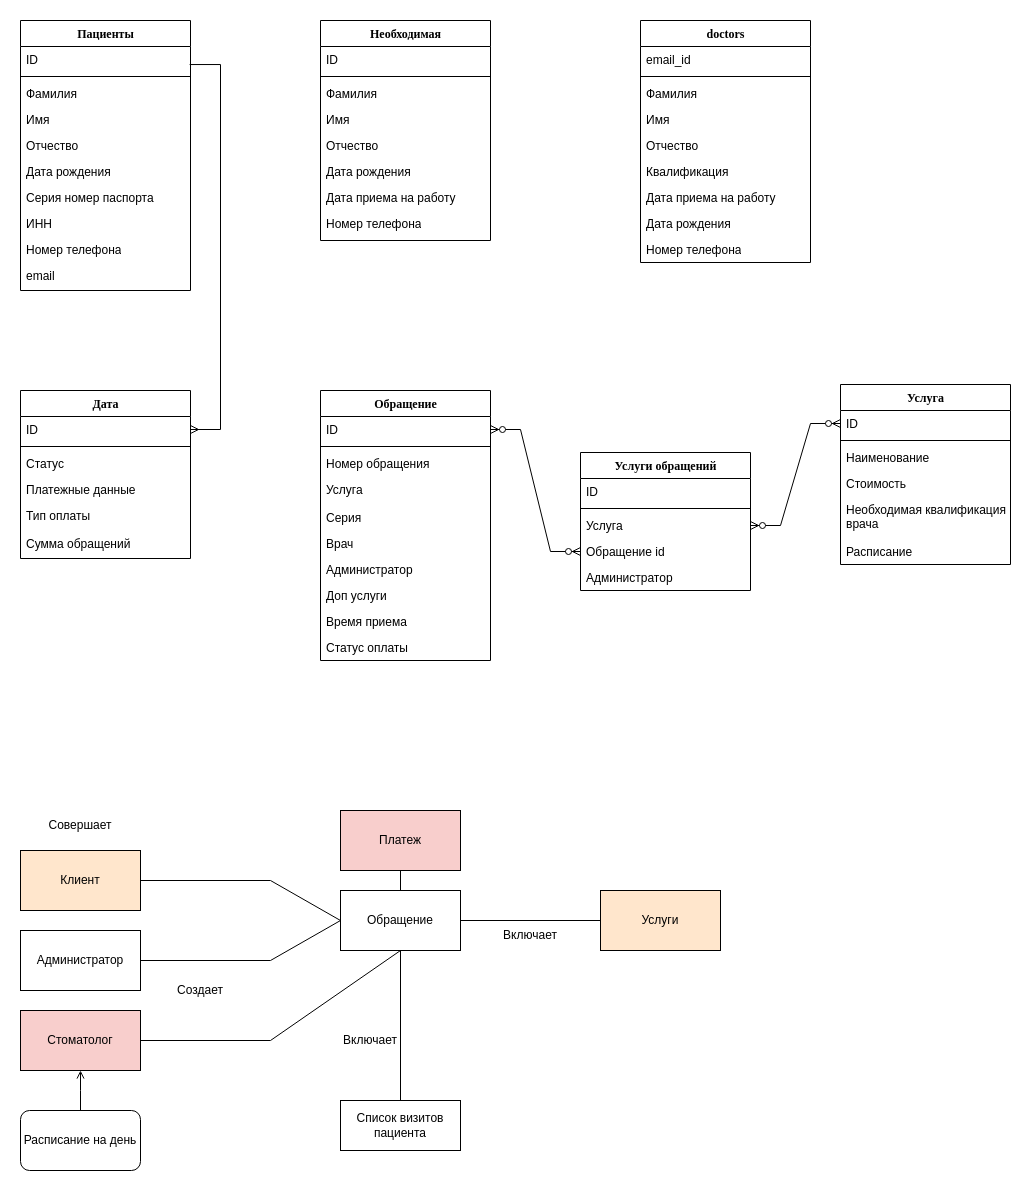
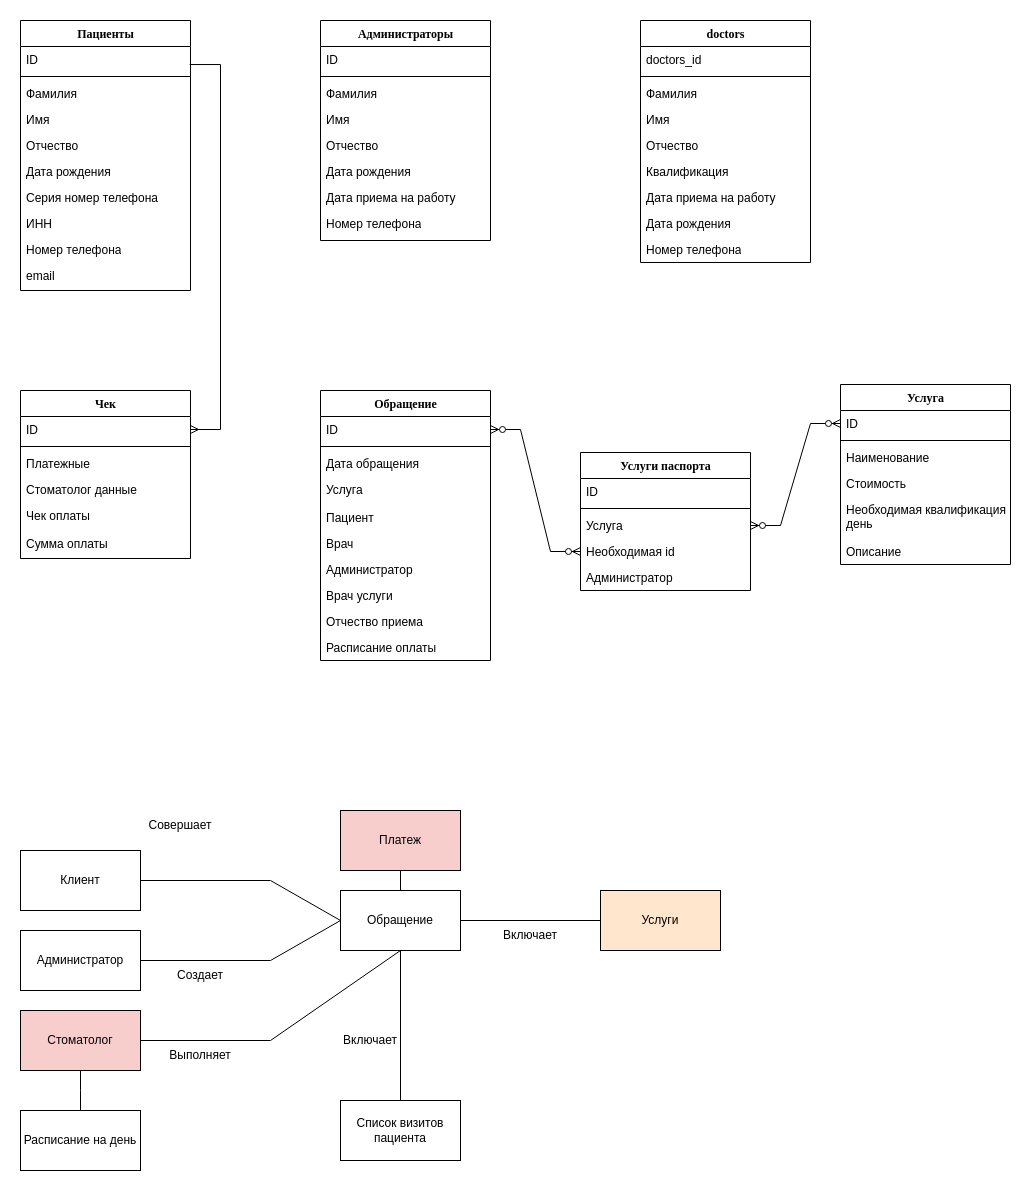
- <mxCell id="61" value="Необходимая" style="swimlane;html=1;fontStyle=1;align=center;verticalAlign=top;childLayout=stackLayout;horizontal=1;startSize=26;horizontalStack=0;resizeParent=1;resizeLast=0;collapsible=1;marginBottom=0;swimlaneFillColor=#ffffff;rounded=0;shadow=0;comic=0;labelBackgroundColor=none;strokeWidth=1;fillColor=none;fontFamily=Verdana;fontSize=12" vertex="1" parent="1"><mxGeometry x="320" y="20" width="170" height="220" as="geometry" /></mxCell>
+ <mxCell id="61" value="Администраторы" style="swimlane;html=1;fontStyle=1;align=center;verticalAlign=top;childLayout=stackLayout;horizontal=1;startSize=26;horizontalStack=0;resizeParent=1;resizeLast=0;collapsible=1;marginBottom=0;swimlaneFillColor=#ffffff;rounded=0;shadow=0;comic=0;labelBackgroundColor=none;strokeWidth=1;fillColor=none;fontFamily=Verdana;fontSize=12" vertex="1" parent="1"><mxGeometry x="320" y="20" width="170" height="220" as="geometry" /></mxCell>
- <mxCell id="3" value="email_id" style="text;html=1;strokeColor=none;fillColor=none;align=left;verticalAlign=top;spacingLeft=4;spacingRight=4;whiteSpace=wrap;overflow=hidden;rotatable=0;points=[[0,0.5],[1,0.5]];portConstraint=eastwest;" vertex="1" parent="2"><mxGeometry y="26" width="170" height="26" as="geometry" /></mxCell>
+ <mxCell id="3" value="doctors_id" style="text;html=1;strokeColor=none;fillColor=none;align=left;verticalAlign=top;spacingLeft=4;spacingRight=4;whiteSpace=wrap;overflow=hidden;rotatable=0;points=[[0,0.5],[1,0.5]];portConstraint=eastwest;" vertex="1" parent="2"><mxGeometry y="26" width="170" height="26" as="geometry" /></mxCell>
- <mxCell id="19" value="Серия номер паспорта" style="text;html=1;strokeColor=none;fillColor=none;align=left;verticalAlign=top;spacingLeft=4;spacingRight=4;whiteSpace=wrap;overflow=hidden;rotatable=0;points=[[0,0.5],[1,0.5]];portConstraint=eastwest;" parent="12" vertex="1"><mxGeometry y="164" width="170" height="26" as="geometry" /></mxCell>
+ <mxCell id="19" value="Серия номер телефона" style="text;html=1;strokeColor=none;fillColor=none;align=left;verticalAlign=top;spacingLeft=4;spacingRight=4;whiteSpace=wrap;overflow=hidden;rotatable=0;points=[[0,0.5],[1,0.5]];portConstraint=eastwest;" parent="12" vertex="1"><mxGeometry y="164" width="170" height="26" as="geometry" /></mxCell>
- <mxCell id="70" value="Дата" style="swimlane;html=1;fontStyle=1;align=center;verticalAlign=top;childLayout=stackLayout;horizontal=1;startSize=26;horizontalStack=0;resizeParent=1;resizeLast=0;collapsible=1;marginBottom=0;swimlaneFillColor=#ffffff;rounded=0;shadow=0;comic=0;labelBackgroundColor=none;strokeWidth=1;fillColor=none;fontFamily=Verdana;fontSize=12" vertex="1" parent="1"><mxGeometry x="20" y="390" width="170" height="168" as="geometry" /></mxCell>
+ <mxCell id="70" value="Чек" style="swimlane;html=1;fontStyle=1;align=center;verticalAlign=top;childLayout=stackLayout;horizontal=1;startSize=26;horizontalStack=0;resizeParent=1;resizeLast=0;collapsible=1;marginBottom=0;swimlaneFillColor=#ffffff;rounded=0;shadow=0;comic=0;labelBackgroundColor=none;strokeWidth=1;fillColor=none;fontFamily=Verdana;fontSize=12" vertex="1" parent="1"><mxGeometry x="20" y="390" width="170" height="168" as="geometry" /></mxCell>
- <mxCell id="73" value="Статус" style="text;html=1;strokeColor=none;fillColor=none;align=left;verticalAlign=top;spacingLeft=4;spacingRight=4;whiteSpace=wrap;overflow=hidden;rotatable=0;points=[[0,0.5],[1,0.5]];portConstraint=eastwest;" vertex="1" parent="70"><mxGeometry y="60" width="170" height="26" as="geometry" /></mxCell>
+ <mxCell id="73" value="Платежные" style="text;html=1;strokeColor=none;fillColor=none;align=left;verticalAlign=top;spacingLeft=4;spacingRight=4;whiteSpace=wrap;overflow=hidden;rotatable=0;points=[[0,0.5],[1,0.5]];portConstraint=eastwest;" vertex="1" parent="70"><mxGeometry y="60" width="170" height="26" as="geometry" /></mxCell>
- <mxCell id="33" value="Номер обращения" style="text;html=1;strokeColor=none;fillColor=none;align=left;verticalAlign=top;spacingLeft=4;spacingRight=4;whiteSpace=wrap;overflow=hidden;rotatable=0;points=[[0,0.5],[1,0.5]];portConstraint=eastwest;" vertex="1" parent="30"><mxGeometry y="60" width="170" height="26" as="geometry" /></mxCell>
+ <mxCell id="33" value="Дата обращения" style="text;html=1;strokeColor=none;fillColor=none;align=left;verticalAlign=top;spacingLeft=4;spacingRight=4;whiteSpace=wrap;overflow=hidden;rotatable=0;points=[[0,0.5],[1,0.5]];portConstraint=eastwest;" vertex="1" parent="30"><mxGeometry y="60" width="170" height="26" as="geometry" /></mxCell>
- <mxCell id="77" value="Услуги обращений" style="swimlane;html=1;fontStyle=1;align=center;verticalAlign=top;childLayout=stackLayout;horizontal=1;startSize=26;horizontalStack=0;resizeParent=1;resizeLast=0;collapsible=1;marginBottom=0;swimlaneFillColor=#ffffff;rounded=0;shadow=0;comic=0;labelBackgroundColor=none;strokeWidth=1;fillColor=none;fontFamily=Verdana;fontSize=12" vertex="1" parent="1"><mxGeometry x="580" y="452" width="170" height="138" as="geometry" /></mxCell>
+ <mxCell id="77" value="Услуги паспорта" style="swimlane;html=1;fontStyle=1;align=center;verticalAlign=top;childLayout=stackLayout;horizontal=1;startSize=26;horizontalStack=0;resizeParent=1;resizeLast=0;collapsible=1;marginBottom=0;swimlaneFillColor=#ffffff;rounded=0;shadow=0;comic=0;labelBackgroundColor=none;strokeWidth=1;fillColor=none;fontFamily=Verdana;fontSize=12" vertex="1" parent="1"><mxGeometry x="580" y="452" width="170" height="138" as="geometry" /></mxCell>
- <mxCell id="74" value="Платежные данные" style="text;html=1;strokeColor=none;fillColor=none;align=left;verticalAlign=top;spacingLeft=4;spacingRight=4;whiteSpace=wrap;overflow=hidden;rotatable=0;points=[[0,0.5],[1,0.5]];portConstraint=eastwest;" vertex="1" parent="70"><mxGeometry y="86" width="170" height="26" as="geometry" /></mxCell>
+ <mxCell id="74" value="Стоматолог данные" style="text;html=1;strokeColor=none;fillColor=none;align=left;verticalAlign=top;spacingLeft=4;spacingRight=4;whiteSpace=wrap;overflow=hidden;rotatable=0;points=[[0,0.5],[1,0.5]];portConstraint=eastwest;" vertex="1" parent="70"><mxGeometry y="86" width="170" height="26" as="geometry" /></mxCell>
- <mxCell id="75" value="Тип оплаты" style="text;html=1;strokeColor=none;fillColor=none;align=left;verticalAlign=top;spacingLeft=4;spacingRight=4;whiteSpace=wrap;overflow=hidden;rotatable=0;points=[[0,0.5],[1,0.5]];portConstraint=eastwest;" vertex="1" parent="70"><mxGeometry y="112" width="170" height="28" as="geometry" /></mxCell>
+ <mxCell id="75" value="Чек оплаты" style="text;html=1;strokeColor=none;fillColor=none;align=left;verticalAlign=top;spacingLeft=4;spacingRight=4;whiteSpace=wrap;overflow=hidden;rotatable=0;points=[[0,0.5],[1,0.5]];portConstraint=eastwest;" vertex="1" parent="70"><mxGeometry y="112" width="170" height="28" as="geometry" /></mxCell>
- <mxCell id="28" value="Необходимая квалификация врача" style="text;html=1;strokeColor=none;fillColor=none;align=left;verticalAlign=top;spacingLeft=4;spacingRight=4;whiteSpace=wrap;overflow=hidden;rotatable=0;points=[[0,0.5],[1,0.5]];portConstraint=eastwest;" parent="23" vertex="1"><mxGeometry y="112" width="170" height="42" as="geometry" /></mxCell>
+ <mxCell id="28" value="Необходимая квалификация день" style="text;html=1;strokeColor=none;fillColor=none;align=left;verticalAlign=top;spacingLeft=4;spacingRight=4;whiteSpace=wrap;overflow=hidden;rotatable=0;points=[[0,0.5],[1,0.5]];portConstraint=eastwest;" parent="23" vertex="1"><mxGeometry y="112" width="170" height="42" as="geometry" /></mxCell>
- <mxCell id="35" value="Серия" style="text;html=1;strokeColor=none;fillColor=none;align=left;verticalAlign=top;spacingLeft=4;spacingRight=4;whiteSpace=wrap;overflow=hidden;rotatable=0;points=[[0,0.5],[1,0.5]];portConstraint=eastwest;" vertex="1" parent="30"><mxGeometry y="114" width="170" height="26" as="geometry" /></mxCell>
+ <mxCell id="35" value="Пациент" style="text;html=1;strokeColor=none;fillColor=none;align=left;verticalAlign=top;spacingLeft=4;spacingRight=4;whiteSpace=wrap;overflow=hidden;rotatable=0;points=[[0,0.5],[1,0.5]];portConstraint=eastwest;" vertex="1" parent="30"><mxGeometry y="114" width="170" height="26" as="geometry" /></mxCell>
- <mxCell id="76" value="Сумма обращений" style="text;html=1;strokeColor=none;fillColor=none;align=left;verticalAlign=top;spacingLeft=4;spacingRight=4;whiteSpace=wrap;overflow=hidden;rotatable=0;points=[[0,0.5],[1,0.5]];portConstraint=eastwest;" vertex="1" parent="70"><mxGeometry y="140" width="170" height="28" as="geometry" /></mxCell>
+ <mxCell id="76" value="Сумма оплаты" style="text;html=1;strokeColor=none;fillColor=none;align=left;verticalAlign=top;spacingLeft=4;spacingRight=4;whiteSpace=wrap;overflow=hidden;rotatable=0;points=[[0,0.5],[1,0.5]];portConstraint=eastwest;" vertex="1" parent="70"><mxGeometry y="140" width="170" height="28" as="geometry" /></mxCell>
- <mxCell id="81" value="Обращение id" style="text;html=1;strokeColor=none;fillColor=none;align=left;verticalAlign=top;spacingLeft=4;spacingRight=4;whiteSpace=wrap;overflow=hidden;rotatable=0;points=[[0,0.5],[1,0.5]];portConstraint=eastwest;" vertex="1" parent="77"><mxGeometry y="86" width="170" height="26" as="geometry" /></mxCell>
+ <mxCell id="81" value="Необходимая id" style="text;html=1;strokeColor=none;fillColor=none;align=left;verticalAlign=top;spacingLeft=4;spacingRight=4;whiteSpace=wrap;overflow=hidden;rotatable=0;points=[[0,0.5],[1,0.5]];portConstraint=eastwest;" vertex="1" parent="77"><mxGeometry y="86" width="170" height="26" as="geometry" /></mxCell>
- <mxCell id="29" value="Расписание" style="text;html=1;strokeColor=none;fillColor=none;align=left;verticalAlign=top;spacingLeft=4;spacingRight=4;whiteSpace=wrap;overflow=hidden;rotatable=0;points=[[0,0.5],[1,0.5]];portConstraint=eastwest;" vertex="1" parent="23"><mxGeometry y="154" width="170" height="26" as="geometry" /></mxCell>
+ <mxCell id="29" value="Описание" style="text;html=1;strokeColor=none;fillColor=none;align=left;verticalAlign=top;spacingLeft=4;spacingRight=4;whiteSpace=wrap;overflow=hidden;rotatable=0;points=[[0,0.5],[1,0.5]];portConstraint=eastwest;" vertex="1" parent="23"><mxGeometry y="154" width="170" height="26" as="geometry" /></mxCell>
- <mxCell id="38" value="Доп услуги" style="text;html=1;strokeColor=none;fillColor=none;align=left;verticalAlign=top;spacingLeft=4;spacingRight=4;whiteSpace=wrap;overflow=hidden;rotatable=0;points=[[0,0.5],[1,0.5]];portConstraint=eastwest;" vertex="1" parent="30"><mxGeometry y="192" width="170" height="26" as="geometry" /></mxCell>
+ <mxCell id="38" value="Врач услуги" style="text;html=1;strokeColor=none;fillColor=none;align=left;verticalAlign=top;spacingLeft=4;spacingRight=4;whiteSpace=wrap;overflow=hidden;rotatable=0;points=[[0,0.5],[1,0.5]];portConstraint=eastwest;" vertex="1" parent="30"><mxGeometry y="192" width="170" height="26" as="geometry" /></mxCell>
- <mxCell id="39" value="Время приема" style="text;html=1;strokeColor=none;fillColor=none;align=left;verticalAlign=top;spacingLeft=4;spacingRight=4;whiteSpace=wrap;overflow=hidden;rotatable=0;points=[[0,0.5],[1,0.5]];portConstraint=eastwest;" vertex="1" parent="30"><mxGeometry y="218" width="170" height="26" as="geometry" /></mxCell>
+ <mxCell id="39" value="Отчество приема" style="text;html=1;strokeColor=none;fillColor=none;align=left;verticalAlign=top;spacingLeft=4;spacingRight=4;whiteSpace=wrap;overflow=hidden;rotatable=0;points=[[0,0.5],[1,0.5]];portConstraint=eastwest;" vertex="1" parent="30"><mxGeometry y="218" width="170" height="26" as="geometry" /></mxCell>
- <mxCell id="40" value="Статус оплаты" style="text;html=1;strokeColor=none;fillColor=none;align=left;verticalAlign=top;spacingLeft=4;spacingRight=4;whiteSpace=wrap;overflow=hidden;rotatable=0;points=[[0,0.5],[1,0.5]];portConstraint=eastwest;" vertex="1" parent="30"><mxGeometry y="244" width="170" height="26" as="geometry" /></mxCell>
+ <mxCell id="40" value="Расписание оплаты" style="text;html=1;strokeColor=none;fillColor=none;align=left;verticalAlign=top;spacingLeft=4;spacingRight=4;whiteSpace=wrap;overflow=hidden;rotatable=0;points=[[0,0.5],[1,0.5]];portConstraint=eastwest;" vertex="1" parent="30"><mxGeometry y="244" width="170" height="26" as="geometry" /></mxCell>
- <mxCell id="53" value="Совершает" style="text;html=1;strokeColor=none;fillColor=none;align=center;verticalAlign=middle;whiteSpace=wrap;rounded=0;" vertex="1" parent="1"><mxGeometry x="50" y="810" width="60" height="30" as="geometry" /></mxCell>
+ <mxCell id="53" value="Совершает" style="text;html=1;strokeColor=none;fillColor=none;align=center;verticalAlign=middle;whiteSpace=wrap;rounded=0;" vertex="1" parent="1"><mxGeometry x="150" y="810" width="60" height="30" as="geometry" /></mxCell>
- <mxCell id="42" value="Клиент" style="rounded=0;whiteSpace=wrap;html=1;fillColor=#ffe6cc;" vertex="1" parent="1"><mxGeometry x="20" y="850" width="120" height="60" as="geometry" /></mxCell>
+ <mxCell id="42" value="Клиент" style="rounded=0;whiteSpace=wrap;html=1;" vertex="1" parent="1"><mxGeometry x="20" y="850" width="120" height="60" as="geometry" /></mxCell>
- <mxCell id="47" value="Создает" style="text;html=1;strokeColor=none;fillColor=none;align=center;verticalAlign=middle;whiteSpace=wrap;rounded=0;" vertex="1" parent="1"><mxGeometry x="170" y="975" width="60" height="30" as="geometry" /></mxCell>
+ <mxCell id="47" value="Создает" style="text;html=1;strokeColor=none;fillColor=none;align=center;verticalAlign=middle;whiteSpace=wrap;rounded=0;" vertex="1" parent="1"><mxGeometry x="170" y="960" width="60" height="30" as="geometry" /></mxCell>
+ <mxCell id="55" value="Выполняет" style="text;html=1;strokeColor=none;fillColor=none;align=center;verticalAlign=middle;whiteSpace=wrap;rounded=0;" vertex="1" parent="1"><mxGeometry x="170" y="1040" width="60" height="30" as="geometry" /></mxCell>
- <mxCell id="57" value="" style="endArrow=open;html=1;rounded=0;entryX=0.5;entryY=1;entryDx=0;entryDy=0;exitX=0.5;exitY=0;exitDx=0;exitDy=0;" edge="1" parent="1" source="56" target="41"><mxGeometry width="50" height="50" relative="1" as="geometry"><mxPoint x="430" y="1090" as="sourcePoint" /><mxPoint x="480" y="1040" as="targetPoint" /><Array as="points"><mxPoint x="80" y="1090" /></Array></mxGeometry></mxCell>
+ <mxCell id="57" value="" style="endArrow=none;html=1;rounded=0;entryX=0.5;entryY=1;entryDx=0;entryDy=0;exitX=0.5;exitY=0;exitDx=0;exitDy=0;" edge="1" parent="1" source="56" target="41"><mxGeometry width="50" height="50" relative="1" as="geometry"><mxPoint x="430" y="1090" as="sourcePoint" /><mxPoint x="480" y="1040" as="targetPoint" /><Array as="points"><mxPoint x="80" y="1090" /></Array></mxGeometry></mxCell>
- <mxCell id="58" value="Список визитов&lt;br&gt;пациента" style="rounded=0;whiteSpace=wrap;html=1;" vertex="1" parent="1"><mxGeometry x="340" y="1100" width="120" height="50" as="geometry" /></mxCell>
+ <mxCell id="58" value="Список визитов&lt;br&gt;пациента" style="rounded=0;whiteSpace=wrap;html=1;" vertex="1" parent="1"><mxGeometry x="340" y="1100" width="120" height="60" as="geometry" /></mxCell>
- <mxCell id="56" value="Расписание на день" style="whiteSpace=wrap;html=1;rounded=1;" vertex="1" parent="1"><mxGeometry x="20" y="1110" width="120" height="60" as="geometry" /></mxCell>
+ <mxCell id="56" value="Расписание на день" style="rounded=0;whiteSpace=wrap;html=1;" vertex="1" parent="1"><mxGeometry x="20" y="1110" width="120" height="60" as="geometry" /></mxCell>
